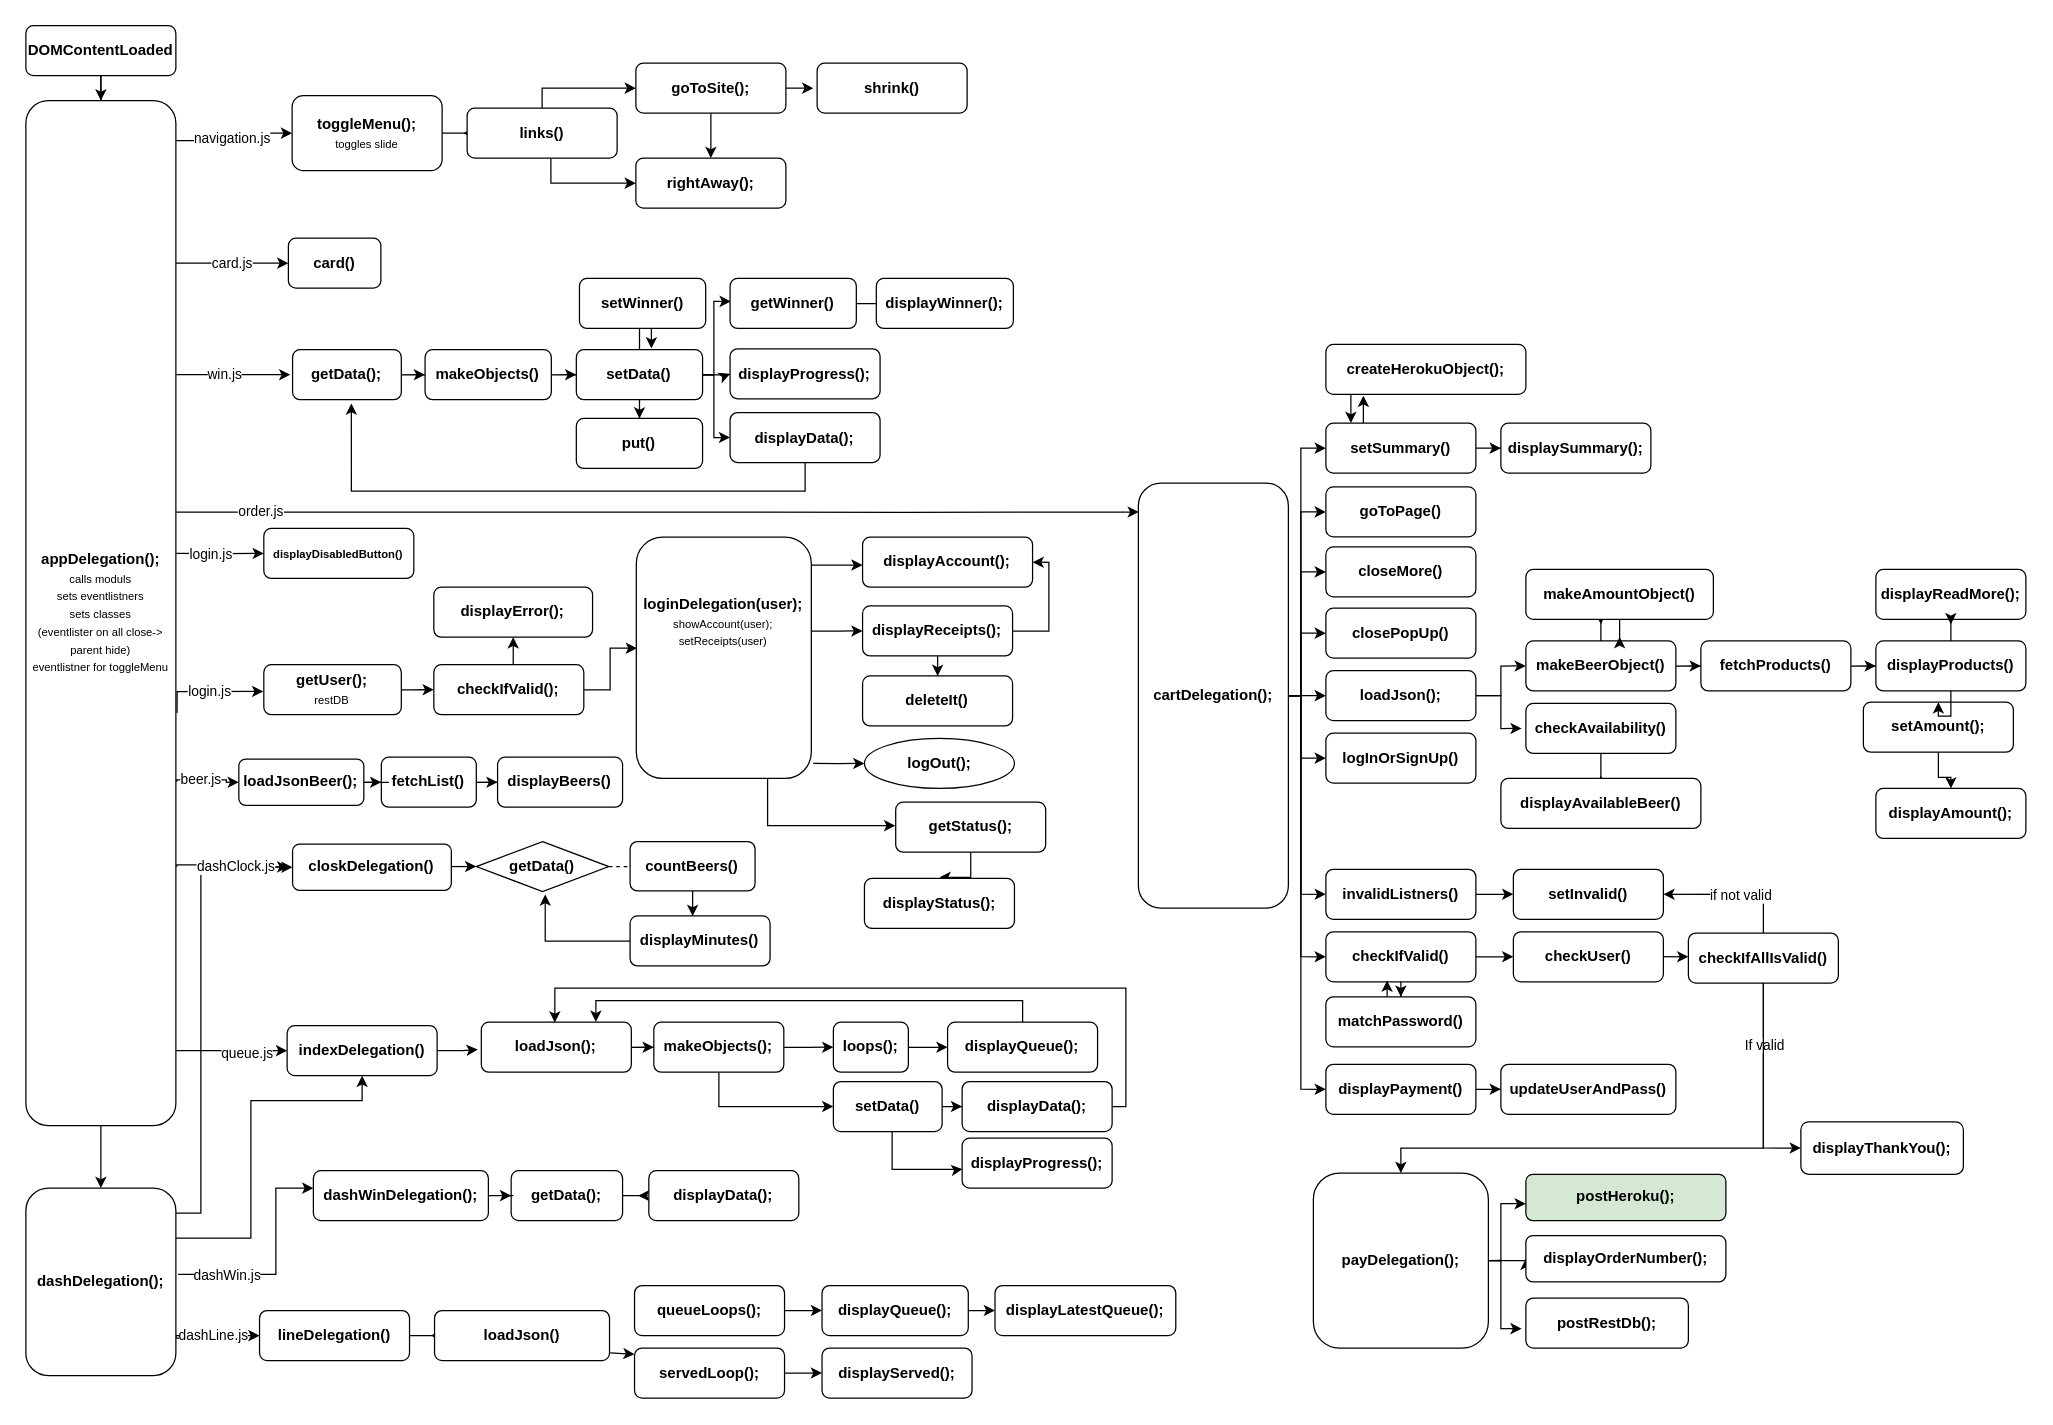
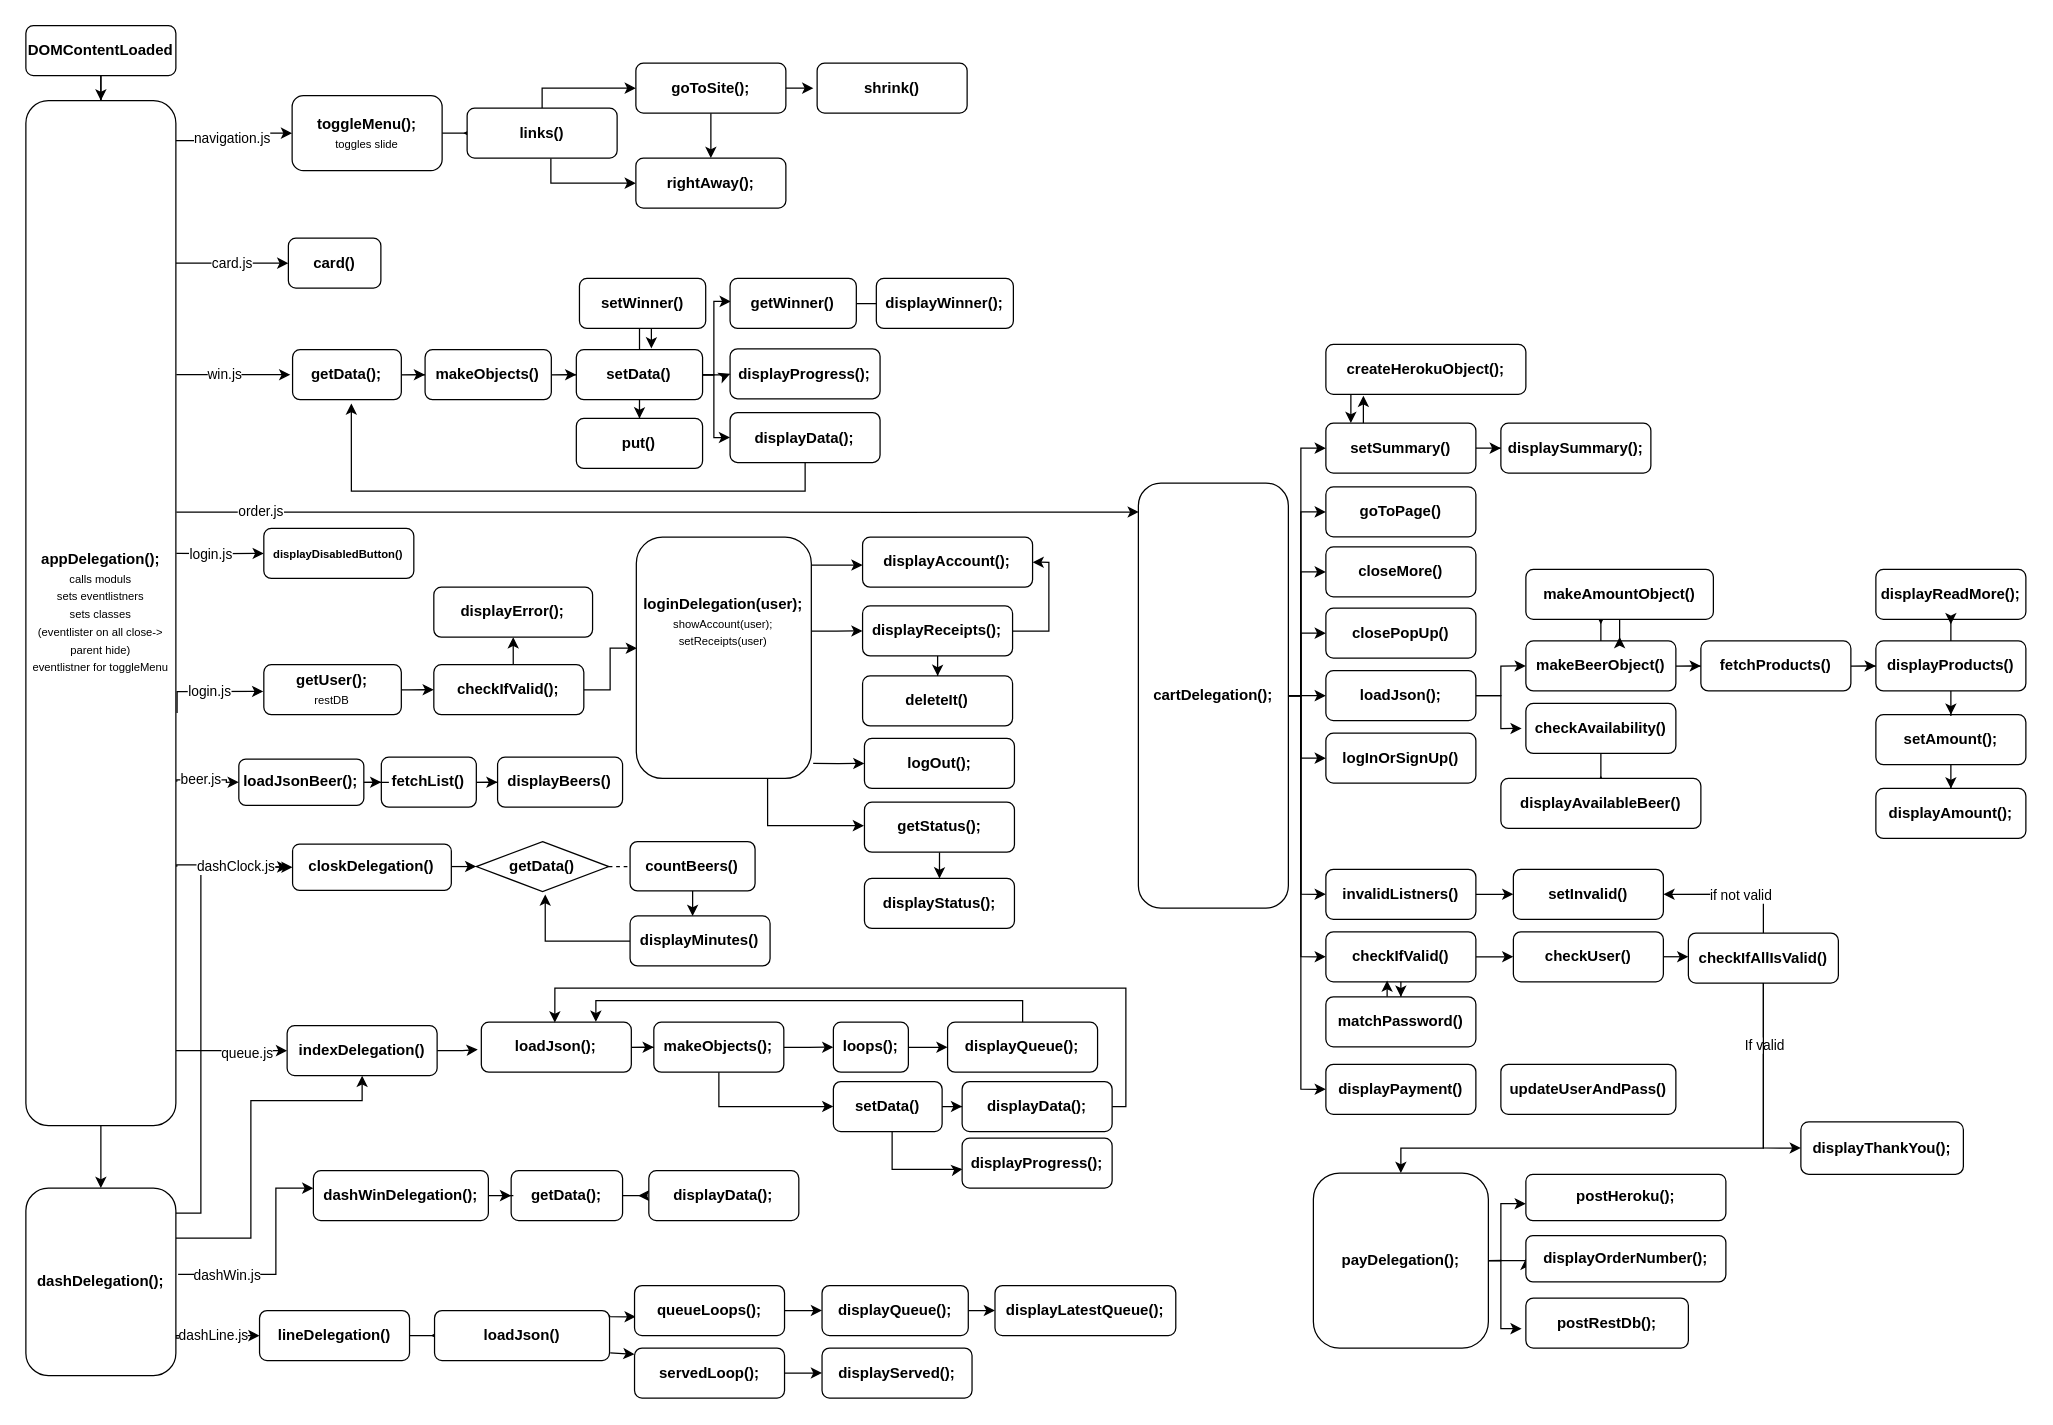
- <mxCell id="48" value="&lt;b&gt;setAmount();&lt;/b&gt;&lt;font style=&quot;font-size: 9px&quot;&gt;&lt;br&gt;&lt;/font&gt;" style="rounded=1;whiteSpace=wrap;html=1;" parent="1" vertex="1"><mxGeometry x="1490" y="561.25" width="120" height="40" as="geometry" /></mxCell>
+ <mxCell id="48" value="&lt;b&gt;setAmount();&lt;/b&gt;&lt;font style=&quot;font-size: 9px&quot;&gt;&lt;br&gt;&lt;/font&gt;" style="rounded=1;whiteSpace=wrap;html=1;" parent="1" vertex="1"><mxGeometry x="1500" y="571.25" width="120" height="40" as="geometry" /></mxCell>
- <mxCell id="70" value="&lt;b&gt;logOut();&lt;/b&gt;&lt;font style=&quot;font-size: 9px&quot;&gt;&lt;br&gt;&lt;/font&gt;" style="ellipse;whiteSpace=wrap;html=1;" parent="1" vertex="1"><mxGeometry x="690.86" y="590.25" width="120" height="40" as="geometry" /></mxCell>
+ <mxCell id="70" value="&lt;b&gt;logOut();&lt;/b&gt;&lt;font style=&quot;font-size: 9px&quot;&gt;&lt;br&gt;&lt;/font&gt;" style="rounded=1;whiteSpace=wrap;html=1;" parent="1" vertex="1"><mxGeometry x="690.86" y="590.25" width="120" height="40" as="geometry" /></mxCell>
- <mxCell id="80" value="&lt;b&gt;getStatus();&lt;/b&gt;&lt;font style=&quot;font-size: 9px&quot;&gt;&lt;br&gt;&lt;/font&gt;" style="rounded=1;whiteSpace=wrap;html=1;" parent="1" vertex="1"><mxGeometry x="715.86" y="641.25" width="120" height="40" as="geometry" /></mxCell>
+ <mxCell id="80" value="&lt;b&gt;getStatus();&lt;/b&gt;&lt;font style=&quot;font-size: 9px&quot;&gt;&lt;br&gt;&lt;/font&gt;" style="rounded=1;whiteSpace=wrap;html=1;" parent="1" vertex="1"><mxGeometry x="690.86" y="641.25" width="120" height="40" as="geometry" /></mxCell>
- <mxCell id="183" style="edgeStyle=orthogonalEdgeStyle;rounded=0;orthogonalLoop=1;jettySize=auto;html=1;" parent="1" source="184" target="185" edge="1"><mxGeometry relative="1" as="geometry" /></mxCell>
- <mxCell id="60" value="&lt;b&gt;postHeroku();&lt;/b&gt;&lt;font style=&quot;font-size: 9px&quot;&gt;&lt;br&gt;&lt;/font&gt;" style="rounded=1;whiteSpace=wrap;html=1;fillColor=#d5e8d4;" parent="1" vertex="1"><mxGeometry x="1220" y="938.94" width="160" height="37" as="geometry" /></mxCell>
+ <mxCell id="60" value="&lt;b&gt;postHeroku();&lt;/b&gt;&lt;font style=&quot;font-size: 9px&quot;&gt;&lt;br&gt;&lt;/font&gt;" style="rounded=1;whiteSpace=wrap;html=1;" parent="1" vertex="1"><mxGeometry x="1220" y="938.94" width="160" height="37" as="geometry" /></mxCell>
+ <mxCell id="93" style="edgeStyle=orthogonalEdgeStyle;rounded=0;orthogonalLoop=1;jettySize=auto;html=1;entryX=0.008;entryY=0.625;entryDx=0;entryDy=0;entryPerimeter=0;exitX=1;exitY=0.096;exitDx=0;exitDy=0;exitPerimeter=0;" parent="1" source="95" target="97" edge="1"><mxGeometry relative="1" as="geometry"><mxPoint x="503.93" y="1047.94" as="targetPoint" /><Array as="points"><mxPoint x="486.93" y="1052.94" /></Array></mxGeometry></mxCell>
